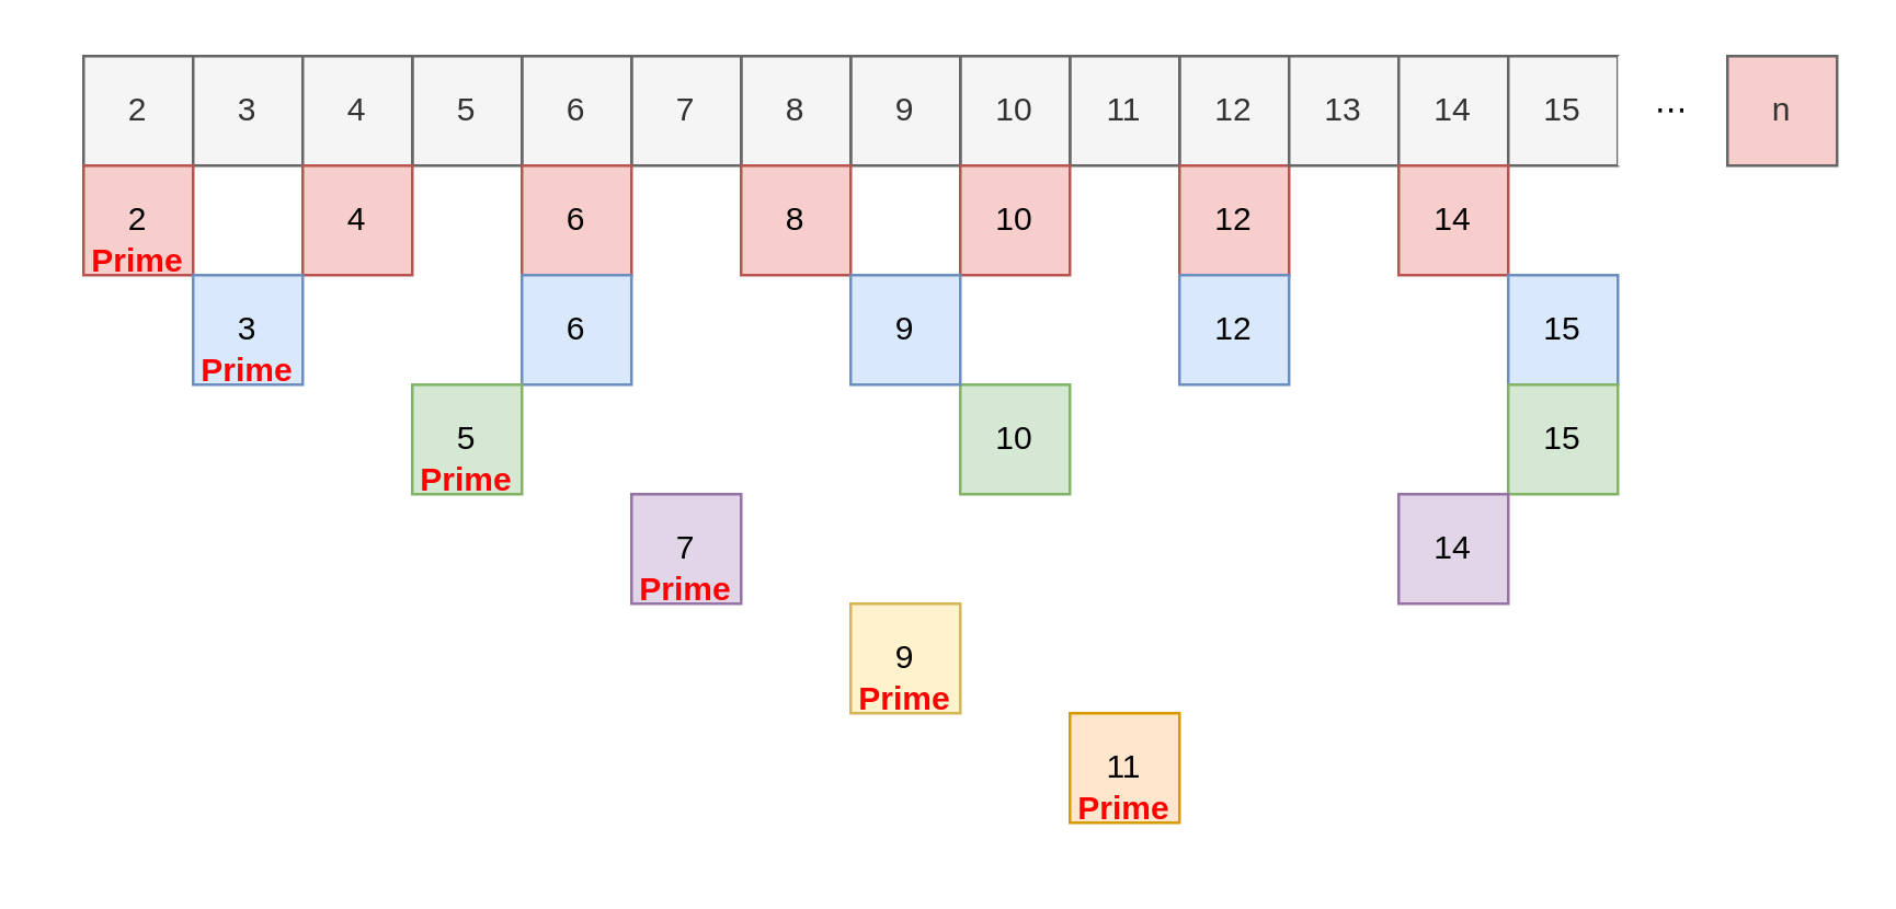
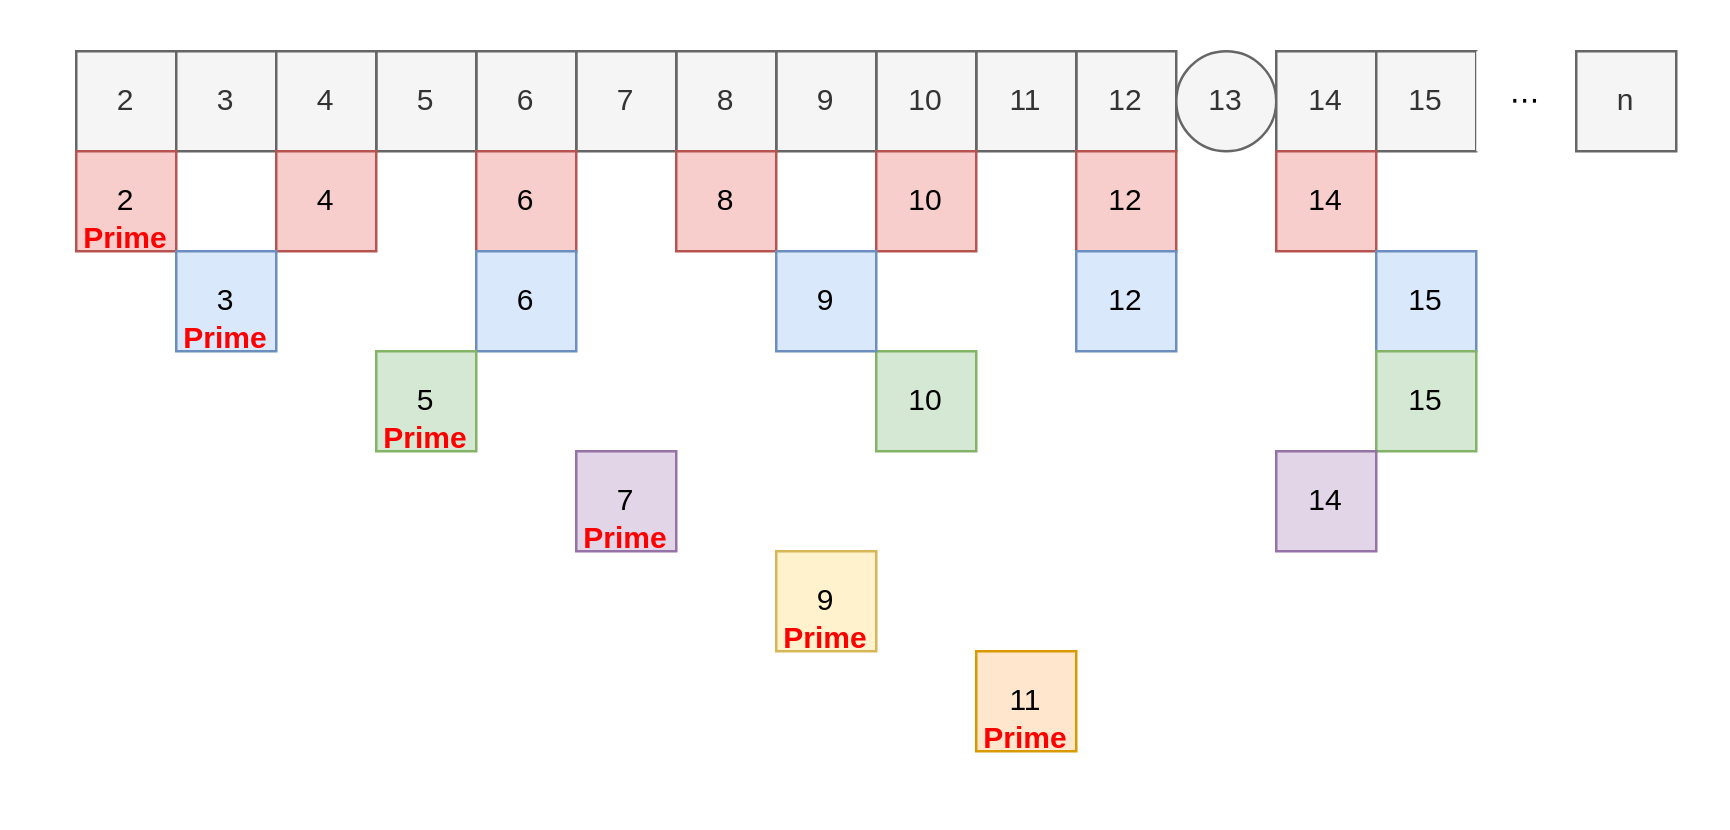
- <mxCell id="25" value="13" style="rounded=0;whiteSpace=wrap;html=1;fillColor=#f5f5f5;strokeColor=#666666;fontColor=#333333;" parent="1" vertex="1"><mxGeometry x="470" y="20" width="40" height="40" as="geometry" /></mxCell>
+ <mxCell id="25" value="13" style="ellipse;whiteSpace=wrap;html=1;fillColor=#f5f5f5;strokeColor=#666666;fontColor=#333333;" parent="1" vertex="1"><mxGeometry x="470" y="20" width="40" height="40" as="geometry" /></mxCell>
- <mxCell id="29" value="n" style="rounded=0;whiteSpace=wrap;html=1;fillColor=#f8cecc;strokeColor=#666666;fontColor=#333333;" parent="1" vertex="1"><mxGeometry x="630" y="20" width="40" height="40" as="geometry" /></mxCell>
+ <mxCell id="29" value="n" style="rounded=0;whiteSpace=wrap;html=1;fillColor=#f5f5f5;strokeColor=#666666;fontColor=#333333;" parent="1" vertex="1"><mxGeometry x="630" y="20" width="40" height="40" as="geometry" /></mxCell>
